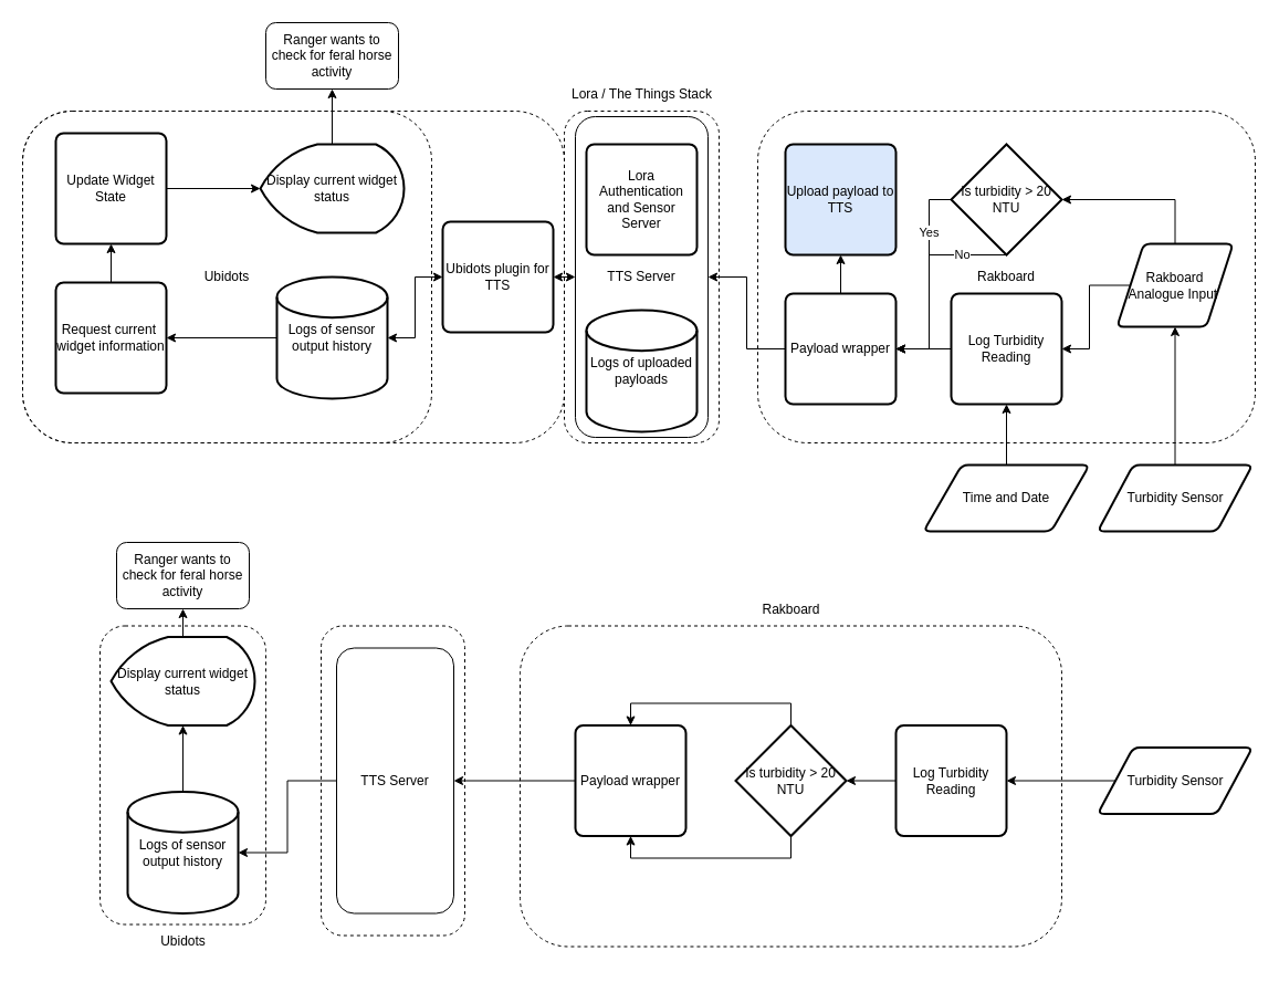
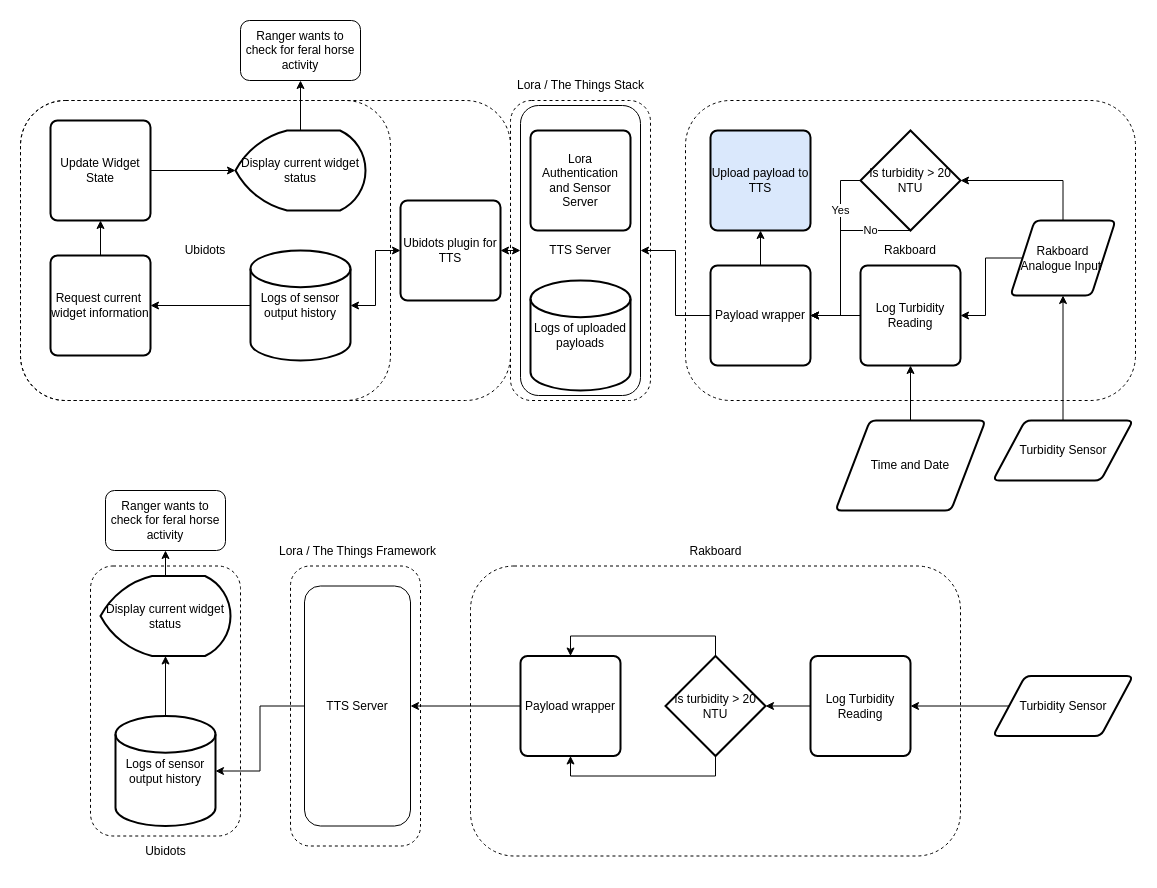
- <mxCell id="34" value="Time and Date" style="shape=parallelogram;html=1;strokeWidth=2;perimeter=parallelogramPerimeter;whiteSpace=wrap;rounded=1;arcSize=12;size=0.23;" vertex="1" parent="1"><mxGeometry x="835" y="420" width="150" height="60" as="geometry" /></mxCell>
+ <mxCell id="34" value="Time and Date" style="shape=parallelogram;html=1;strokeWidth=2;perimeter=parallelogramPerimeter;whiteSpace=wrap;rounded=1;arcSize=12;size=0.23;" vertex="1" parent="1"><mxGeometry x="835" y="420" width="150" height="90" as="geometry" /></mxCell>
+ <mxCell id="59" value="Lora / The Things Framework" style="text;html=1;align=center;verticalAlign=middle;resizable=0;points=[];autosize=1;strokeColor=none;fillColor=none;" vertex="1" parent="1"><mxGeometry x="267" y="535.5" width="180" height="30" as="geometry" /></mxCell>
